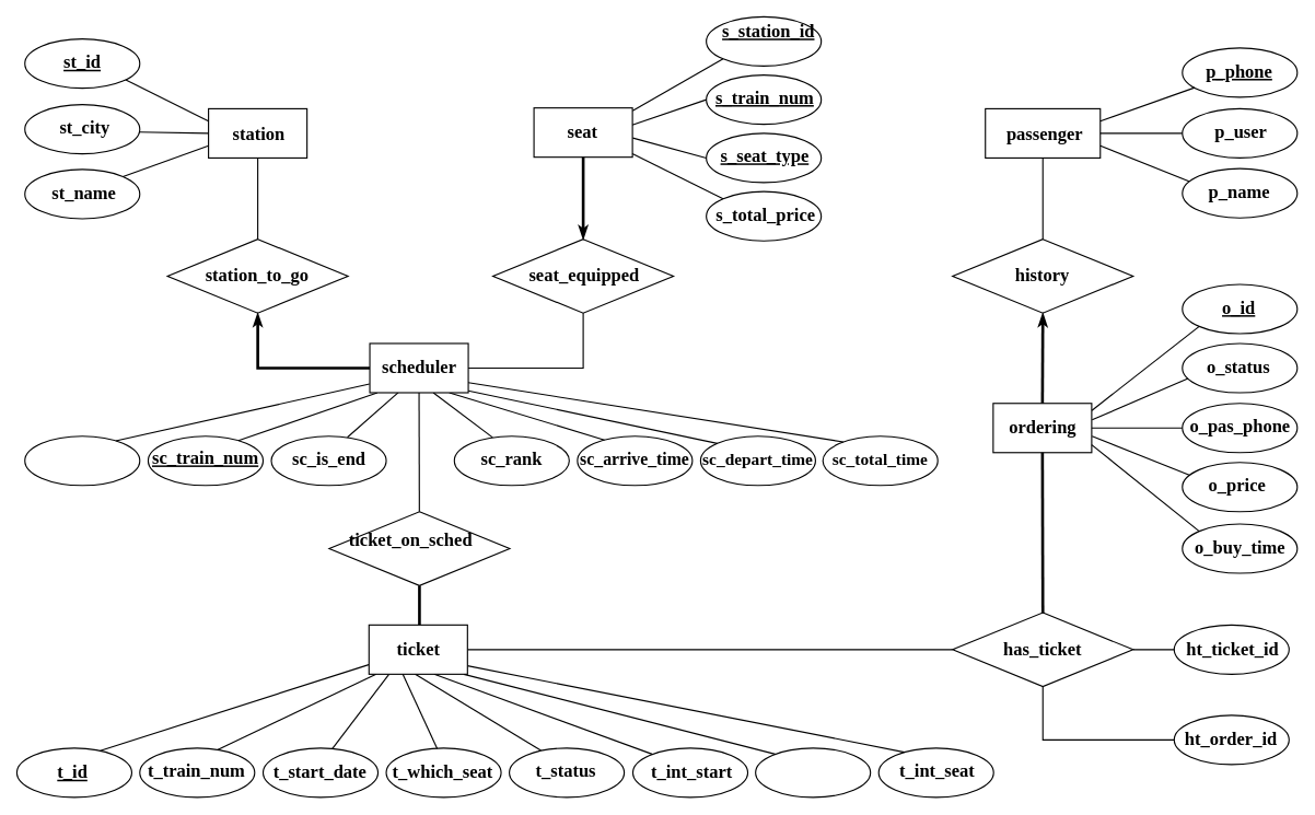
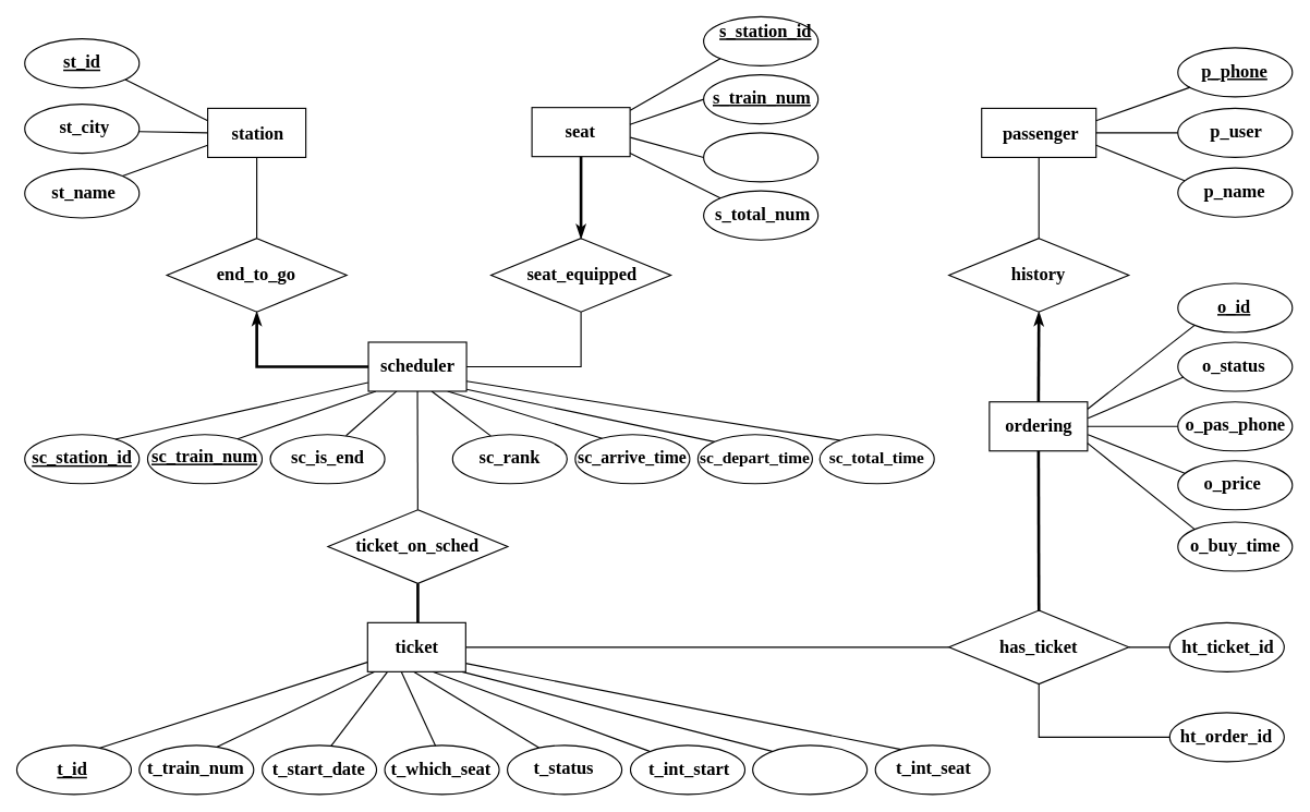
- <mxCell id="22" value="&lt;font face=&quot;Times New Roman&quot;&gt;&lt;span style=&quot;font-size: 22px&quot;&gt;&lt;b&gt;&lt;u&gt;s_seat_type&lt;/u&gt;&lt;/b&gt;&lt;/span&gt;&lt;/font&gt;" style="text;html=1;strokeColor=none;fillColor=none;align=center;verticalAlign=middle;whiteSpace=wrap;rounded=0;strokeWidth=1.5;" parent="20" vertex="1"><mxGeometry x="17" y="13" width="108.5" height="30" as="geometry" /></mxCell>
- <mxCell id="25" value="&lt;font face=&quot;Times New Roman&quot;&gt;&lt;span style=&quot;font-size: 22px&quot;&gt;&lt;b&gt;s_total_price&lt;/b&gt;&lt;/span&gt;&lt;/font&gt;" style="text;html=1;strokeColor=none;fillColor=none;align=center;verticalAlign=middle;whiteSpace=wrap;rounded=0;strokeWidth=1.5;" parent="23" vertex="1"><mxGeometry x="17.75" y="14" width="108.5" height="30" as="geometry" /></mxCell>
+ <mxCell id="25" value="&lt;font face=&quot;Times New Roman&quot;&gt;&lt;span style=&quot;font-size: 22px&quot;&gt;&lt;b&gt;s_total_num&lt;/b&gt;&lt;/span&gt;&lt;/font&gt;" style="text;html=1;strokeColor=none;fillColor=none;align=center;verticalAlign=middle;whiteSpace=wrap;rounded=0;strokeWidth=1.5;" parent="23" vertex="1"><mxGeometry x="17.75" y="14" width="108.5" height="30" as="geometry" /></mxCell>
- <mxCell id="49" value="&lt;font face=&quot;Times New Roman&quot; size=&quot;1&quot;&gt;&lt;b style=&quot;font-size: 22px&quot;&gt;station_to_go&lt;/b&gt;&lt;/font&gt;" style="text;html=1;strokeColor=none;fillColor=none;align=center;verticalAlign=middle;whiteSpace=wrap;rounded=0;strokeWidth=1.5;" parent="47" vertex="1"><mxGeometry x="16.5" y="30" width="186" height="30" as="geometry" /></mxCell>
+ <mxCell id="49" value="&lt;font face=&quot;Times New Roman&quot; size=&quot;1&quot;&gt;&lt;b style=&quot;font-size: 22px&quot;&gt;end_to_go&lt;/b&gt;&lt;/font&gt;" style="text;html=1;strokeColor=none;fillColor=none;align=center;verticalAlign=middle;whiteSpace=wrap;rounded=0;strokeWidth=1.5;" parent="47" vertex="1"><mxGeometry x="16.5" y="30" width="186" height="30" as="geometry" /></mxCell>
+ <mxCell id="28" value="&lt;font face=&quot;Times New Roman&quot; size=&quot;1&quot;&gt;&lt;b style=&quot;font-size: 22px&quot;&gt;&lt;u&gt;sc_station_id&lt;/u&gt;&lt;/b&gt;&lt;/font&gt;" style="text;html=1;strokeColor=none;fillColor=none;align=center;verticalAlign=middle;whiteSpace=wrap;rounded=0;strokeWidth=1.5;" parent="26" vertex="1"><mxGeometry x="8" y="14" width="123.5" height="30" as="geometry" /></mxCell>
- <mxCell id="55" value="&lt;font face=&quot;Times New Roman&quot;&gt;&lt;span style=&quot;font-size: 22px&quot;&gt;&lt;b&gt;ticket_on_sched&lt;/b&gt;&lt;/span&gt;&lt;/font&gt;" style="text;html=1;strokeColor=none;fillColor=none;align=center;verticalAlign=middle;whiteSpace=wrap;rounded=0;strokeWidth=1.5;" parent="53" vertex="1"><mxGeometry x="19" y="20" width="160" height="30" as="geometry" /></mxCell>
+ <mxCell id="55" value="&lt;font face=&quot;Times New Roman&quot;&gt;&lt;span style=&quot;font-size: 22px&quot;&gt;&lt;b&gt;ticket_on_sched&lt;/b&gt;&lt;/span&gt;&lt;/font&gt;" style="text;html=1;strokeColor=none;fillColor=none;align=center;verticalAlign=middle;whiteSpace=wrap;rounded=0;strokeWidth=1.5;" parent="53" vertex="1"><mxGeometry x="29" y="30" width="160" height="30" as="geometry" /></mxCell>
